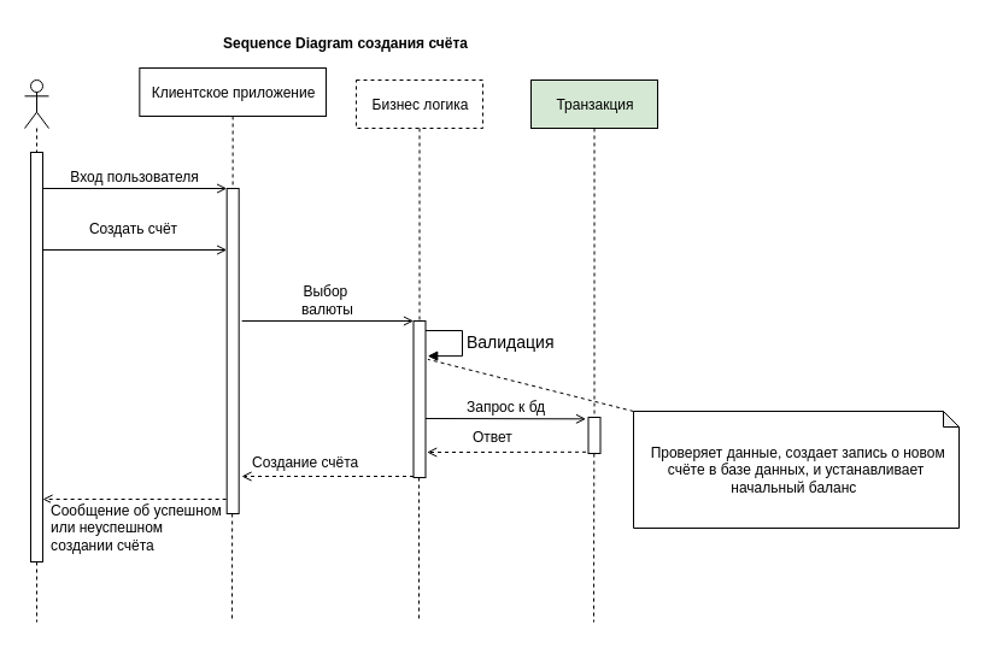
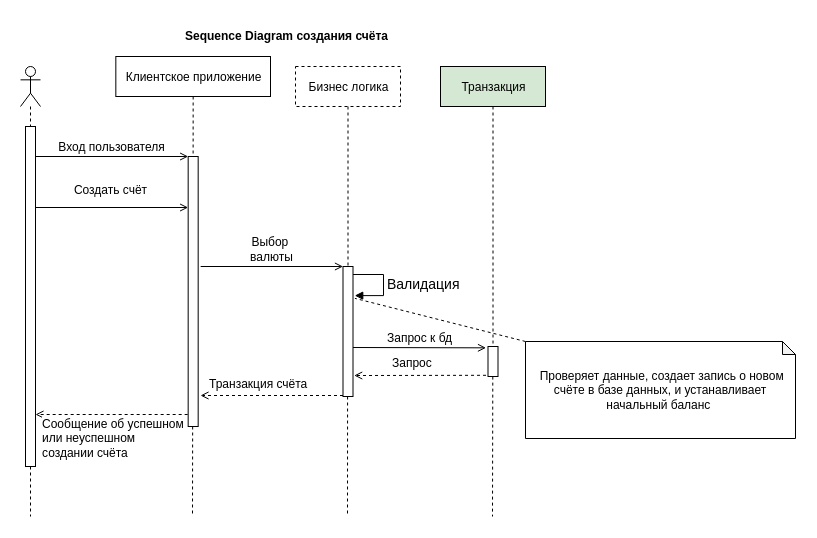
- <mxCell id="18" value="&lt;span style=&quot;color: rgb(0, 0, 0); font-family: Helvetica; font-size: 12px; font-style: normal; font-variant-ligatures: normal; font-variant-caps: normal; font-weight: 400; letter-spacing: normal; orphans: 2; text-align: center; text-indent: 0px; text-transform: none; widows: 2; word-spacing: 0px; -webkit-text-stroke-width: 0px; background-color: rgb(255, 255, 255); text-decoration-thickness: initial; text-decoration-style: initial; text-decoration-color: initial; float: none; display: inline !important;&quot;&gt;Ответ&lt;/span&gt;" style="text;whiteSpace=wrap;html=1;fontSize=12;" vertex="1" parent="1"><mxGeometry x="390" y="349" width="100" height="40" as="geometry" /></mxCell>
+ <mxCell id="18" value="&lt;span style=&quot;color: rgb(0, 0, 0); font-family: Helvetica; font-size: 12px; font-style: normal; font-variant-ligatures: normal; font-variant-caps: normal; font-weight: 400; letter-spacing: normal; orphans: 2; text-align: center; text-indent: 0px; text-transform: none; widows: 2; word-spacing: 0px; -webkit-text-stroke-width: 0px; background-color: rgb(255, 255, 255); text-decoration-thickness: initial; text-decoration-style: initial; text-decoration-color: initial; float: none; display: inline !important;&quot;&gt;Запрос&lt;/span&gt;" style="text;whiteSpace=wrap;html=1;fontSize=12;" vertex="1" parent="1"><mxGeometry x="390" y="349" width="100" height="40" as="geometry" /></mxCell>
- <mxCell id="24" value="&lt;span style=&quot;color: rgb(0, 0, 0); font-family: Helvetica; font-size: 12px; font-style: normal; font-variant-ligatures: normal; font-variant-caps: normal; font-weight: 400; letter-spacing: normal; orphans: 2; text-align: center; text-indent: 0px; text-transform: none; widows: 2; word-spacing: 0px; -webkit-text-stroke-width: 0px; background-color: rgb(255, 255, 255); text-decoration-thickness: initial; text-decoration-style: initial; text-decoration-color: initial; float: none; display: inline !important;&quot;&gt;Создание счёта&lt;/span&gt;" style="text;whiteSpace=wrap;html=1;fontSize=12;" vertex="1" parent="1"><mxGeometry x="207" y="370" width="150" height="40" as="geometry" /></mxCell>
+ <mxCell id="24" value="&lt;span style=&quot;color: rgb(0, 0, 0); font-family: Helvetica; font-size: 12px; font-style: normal; font-variant-ligatures: normal; font-variant-caps: normal; font-weight: 400; letter-spacing: normal; orphans: 2; text-align: center; text-indent: 0px; text-transform: none; widows: 2; word-spacing: 0px; -webkit-text-stroke-width: 0px; background-color: rgb(255, 255, 255); text-decoration-thickness: initial; text-decoration-style: initial; text-decoration-color: initial; float: none; display: inline !important;&quot;&gt;Транзакция счёта&lt;/span&gt;" style="text;whiteSpace=wrap;html=1;fontSize=12;" vertex="1" parent="1"><mxGeometry x="207" y="370" width="150" height="40" as="geometry" /></mxCell>
